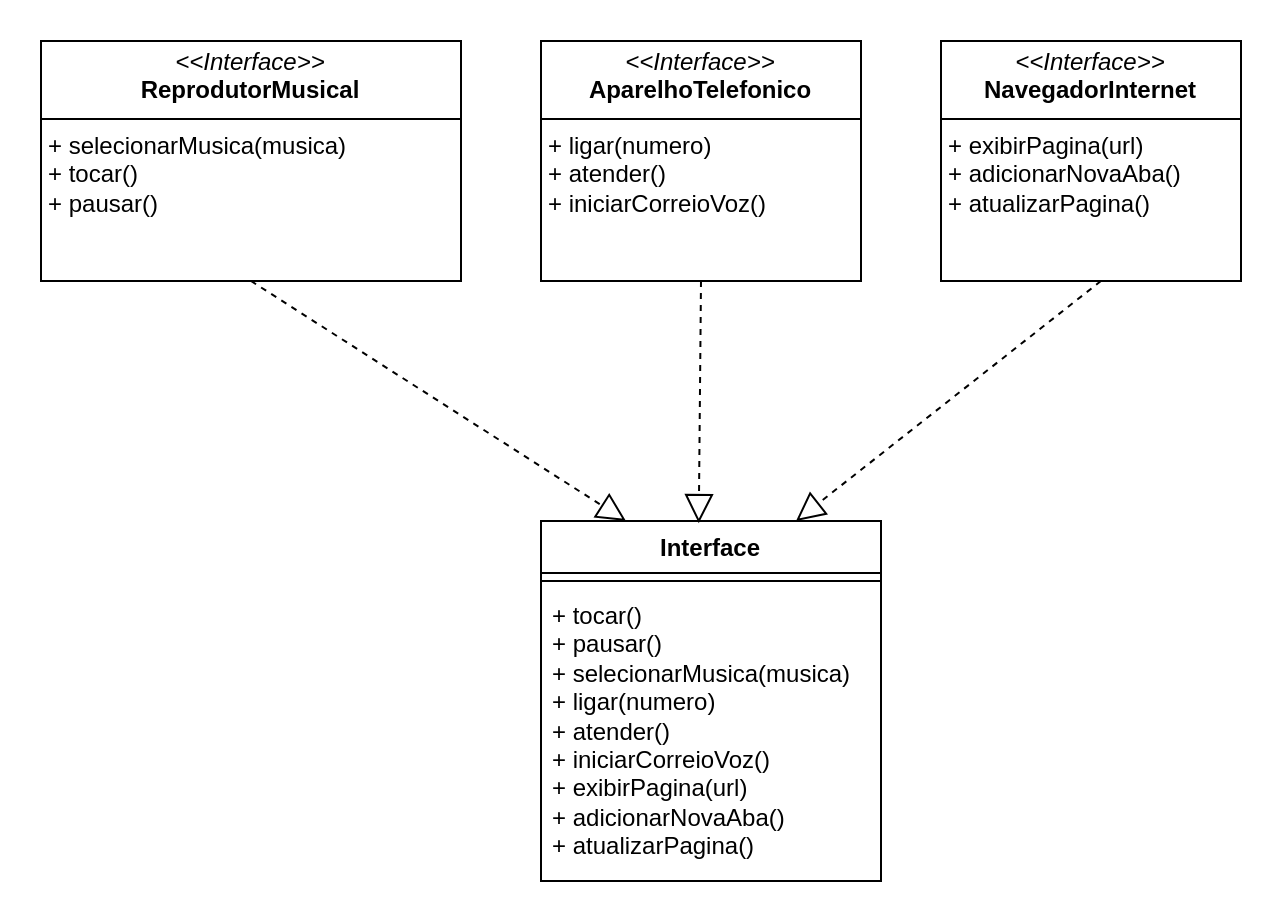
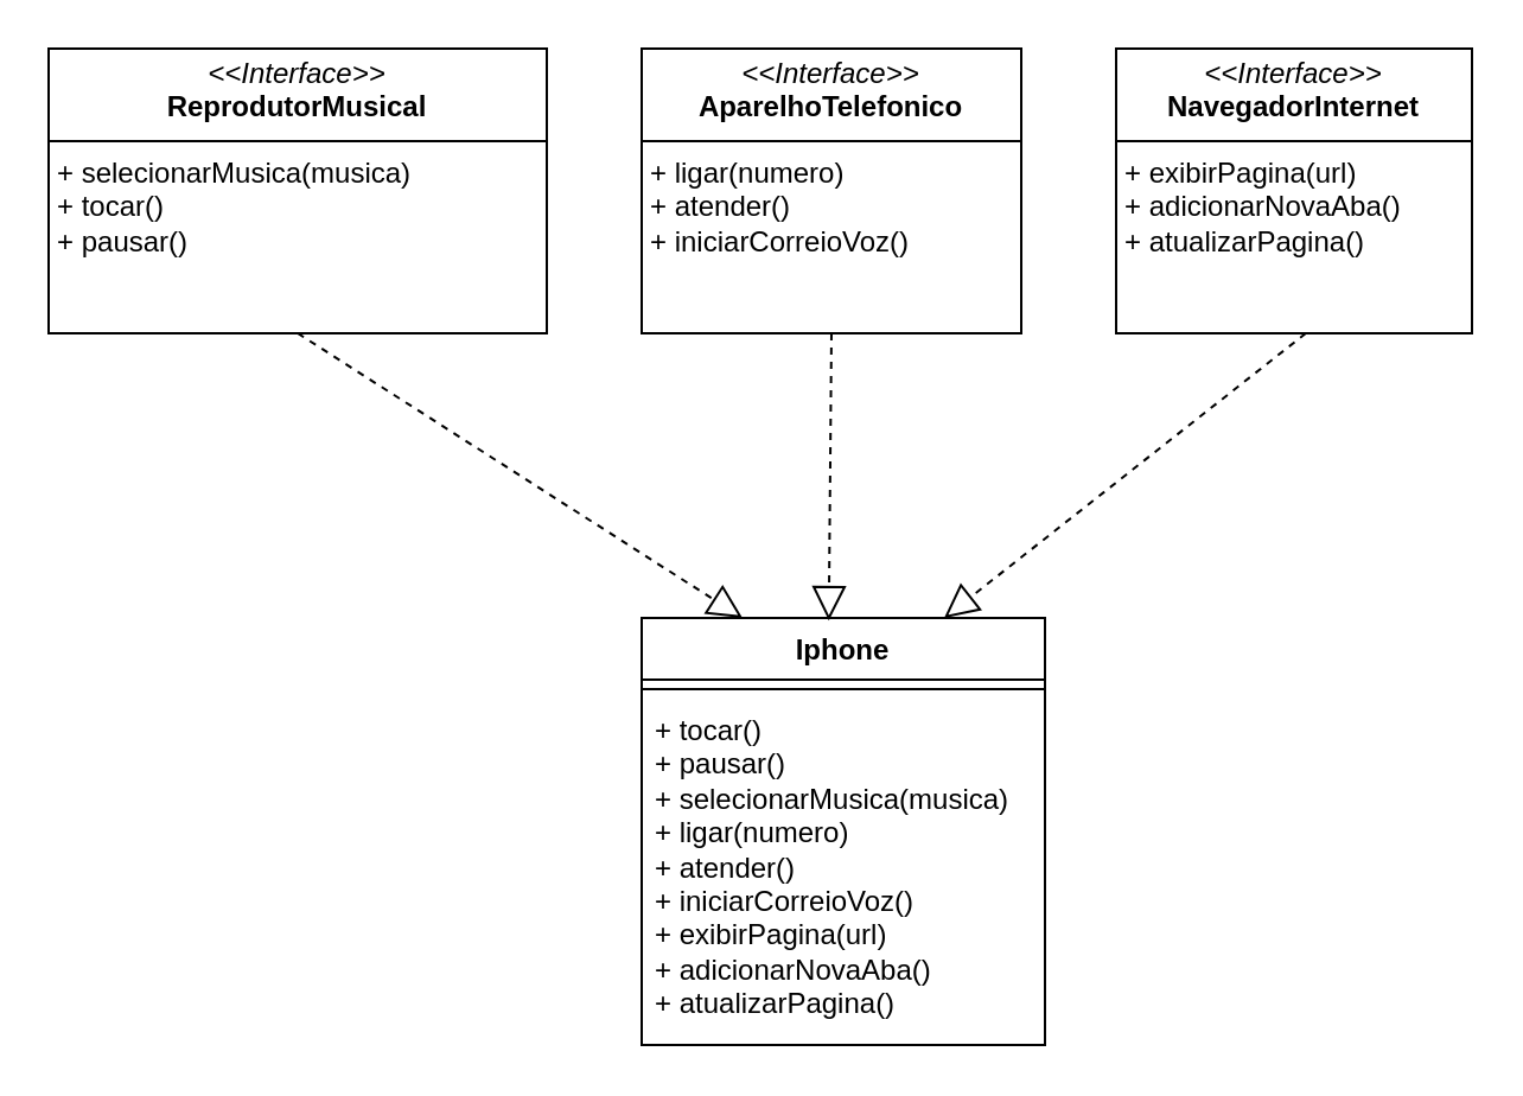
- <mxCell id="5" value="Interface" style="swimlane;fontStyle=1;align=center;verticalAlign=top;childLayout=stackLayout;horizontal=1;startSize=26;horizontalStack=0;resizeParent=1;resizeParentMax=0;resizeLast=0;collapsible=1;marginBottom=0;whiteSpace=wrap;html=1;" vertex="1" parent="1"><mxGeometry x="270" y="260" width="170" height="180" as="geometry" /></mxCell>
+ <mxCell id="5" value="Iphone" style="swimlane;fontStyle=1;align=center;verticalAlign=top;childLayout=stackLayout;horizontal=1;startSize=26;horizontalStack=0;resizeParent=1;resizeParentMax=0;resizeLast=0;collapsible=1;marginBottom=0;whiteSpace=wrap;html=1;" vertex="1" parent="1"><mxGeometry x="270" y="260" width="170" height="180" as="geometry" /></mxCell>
